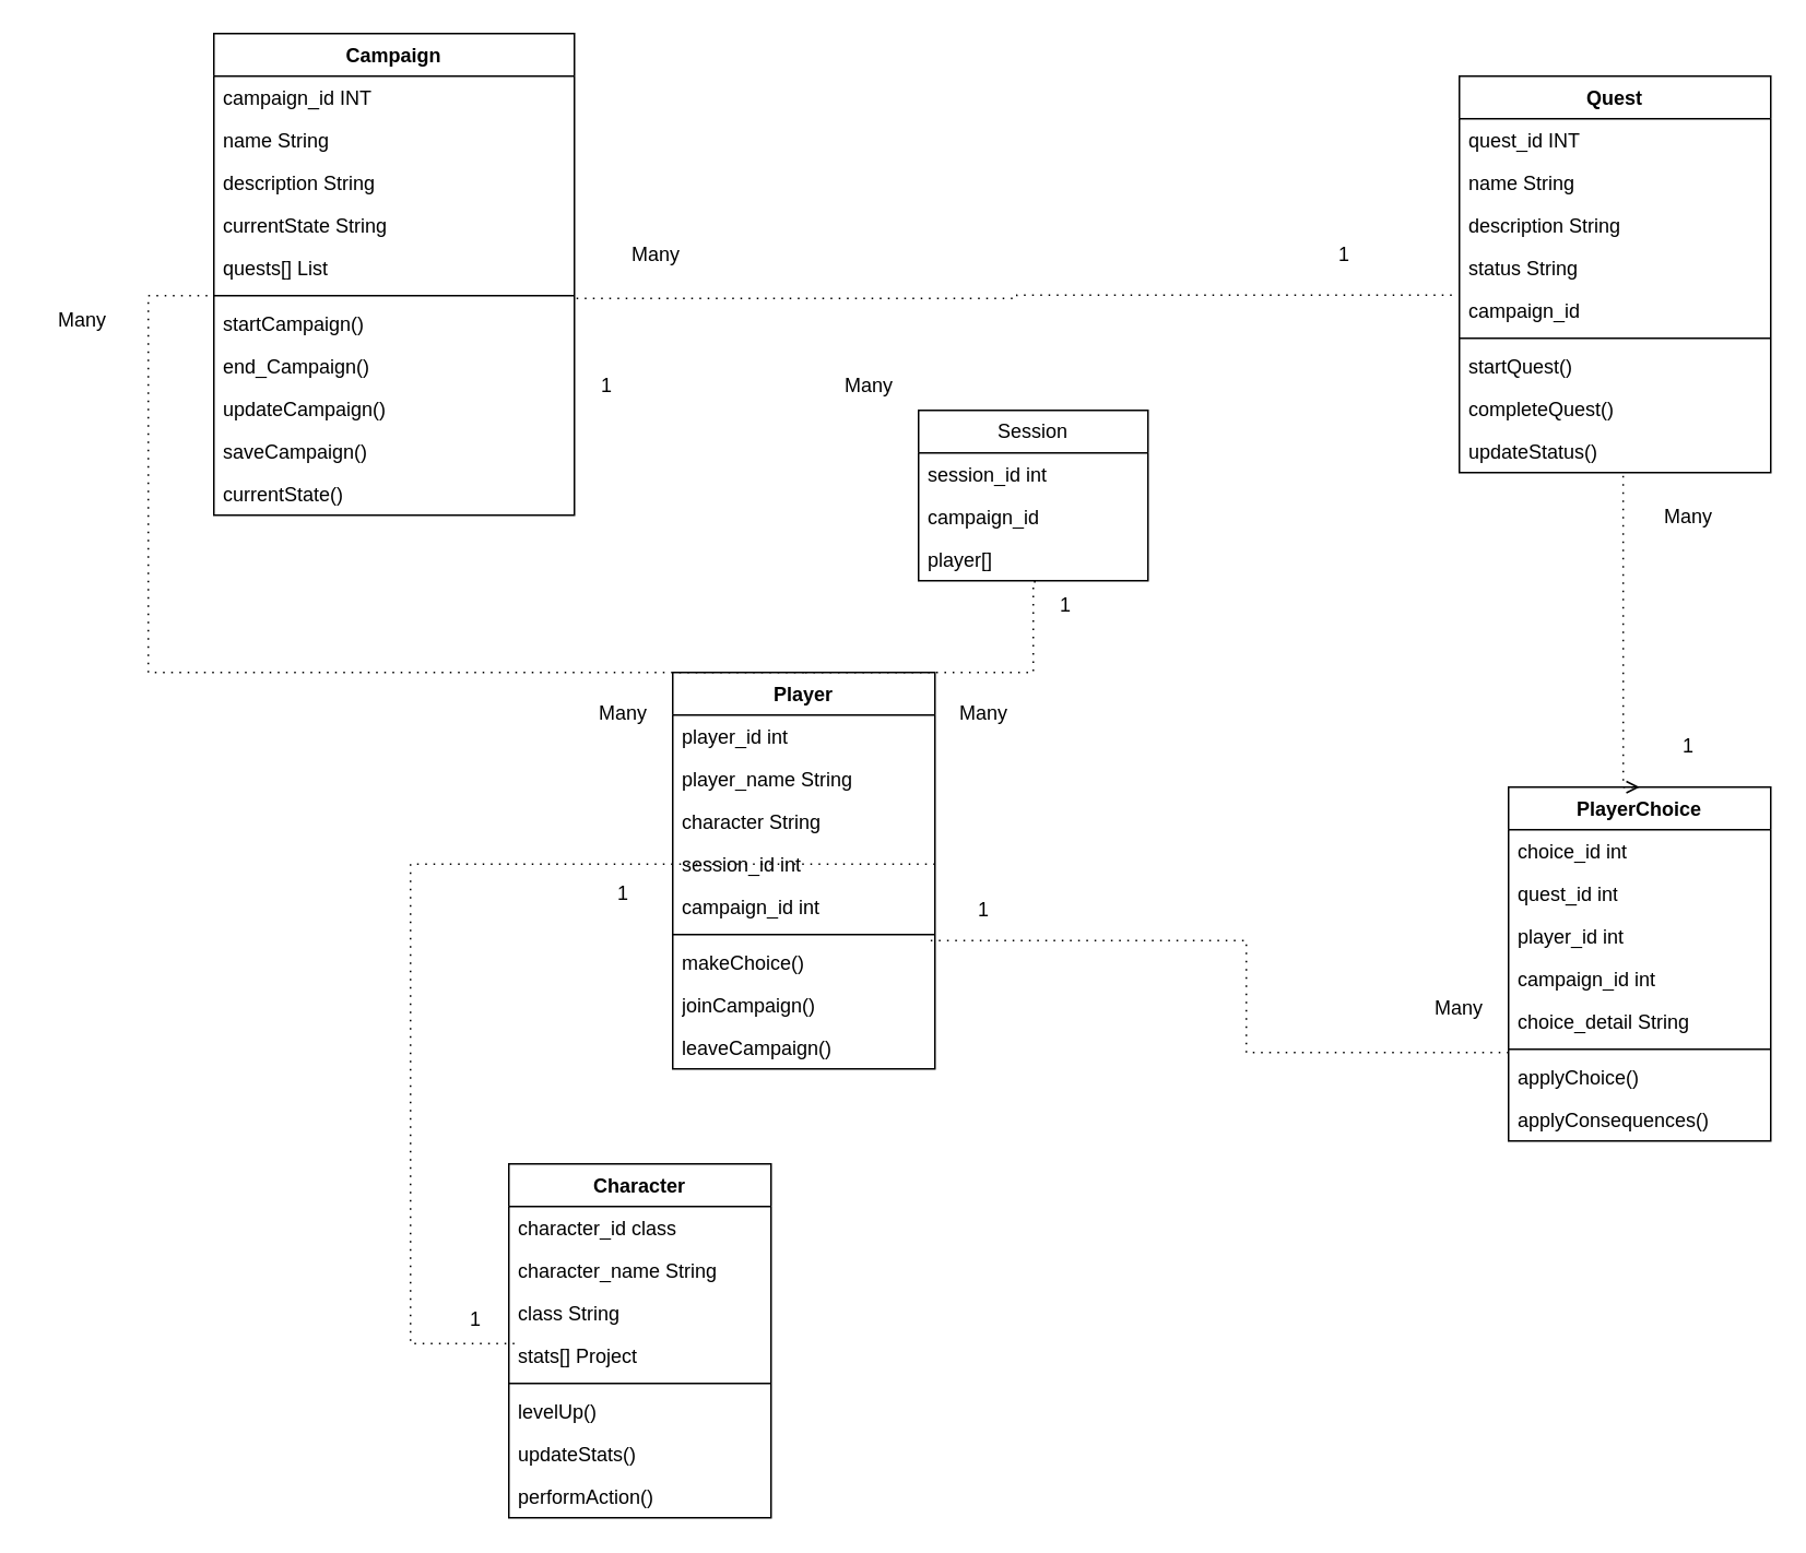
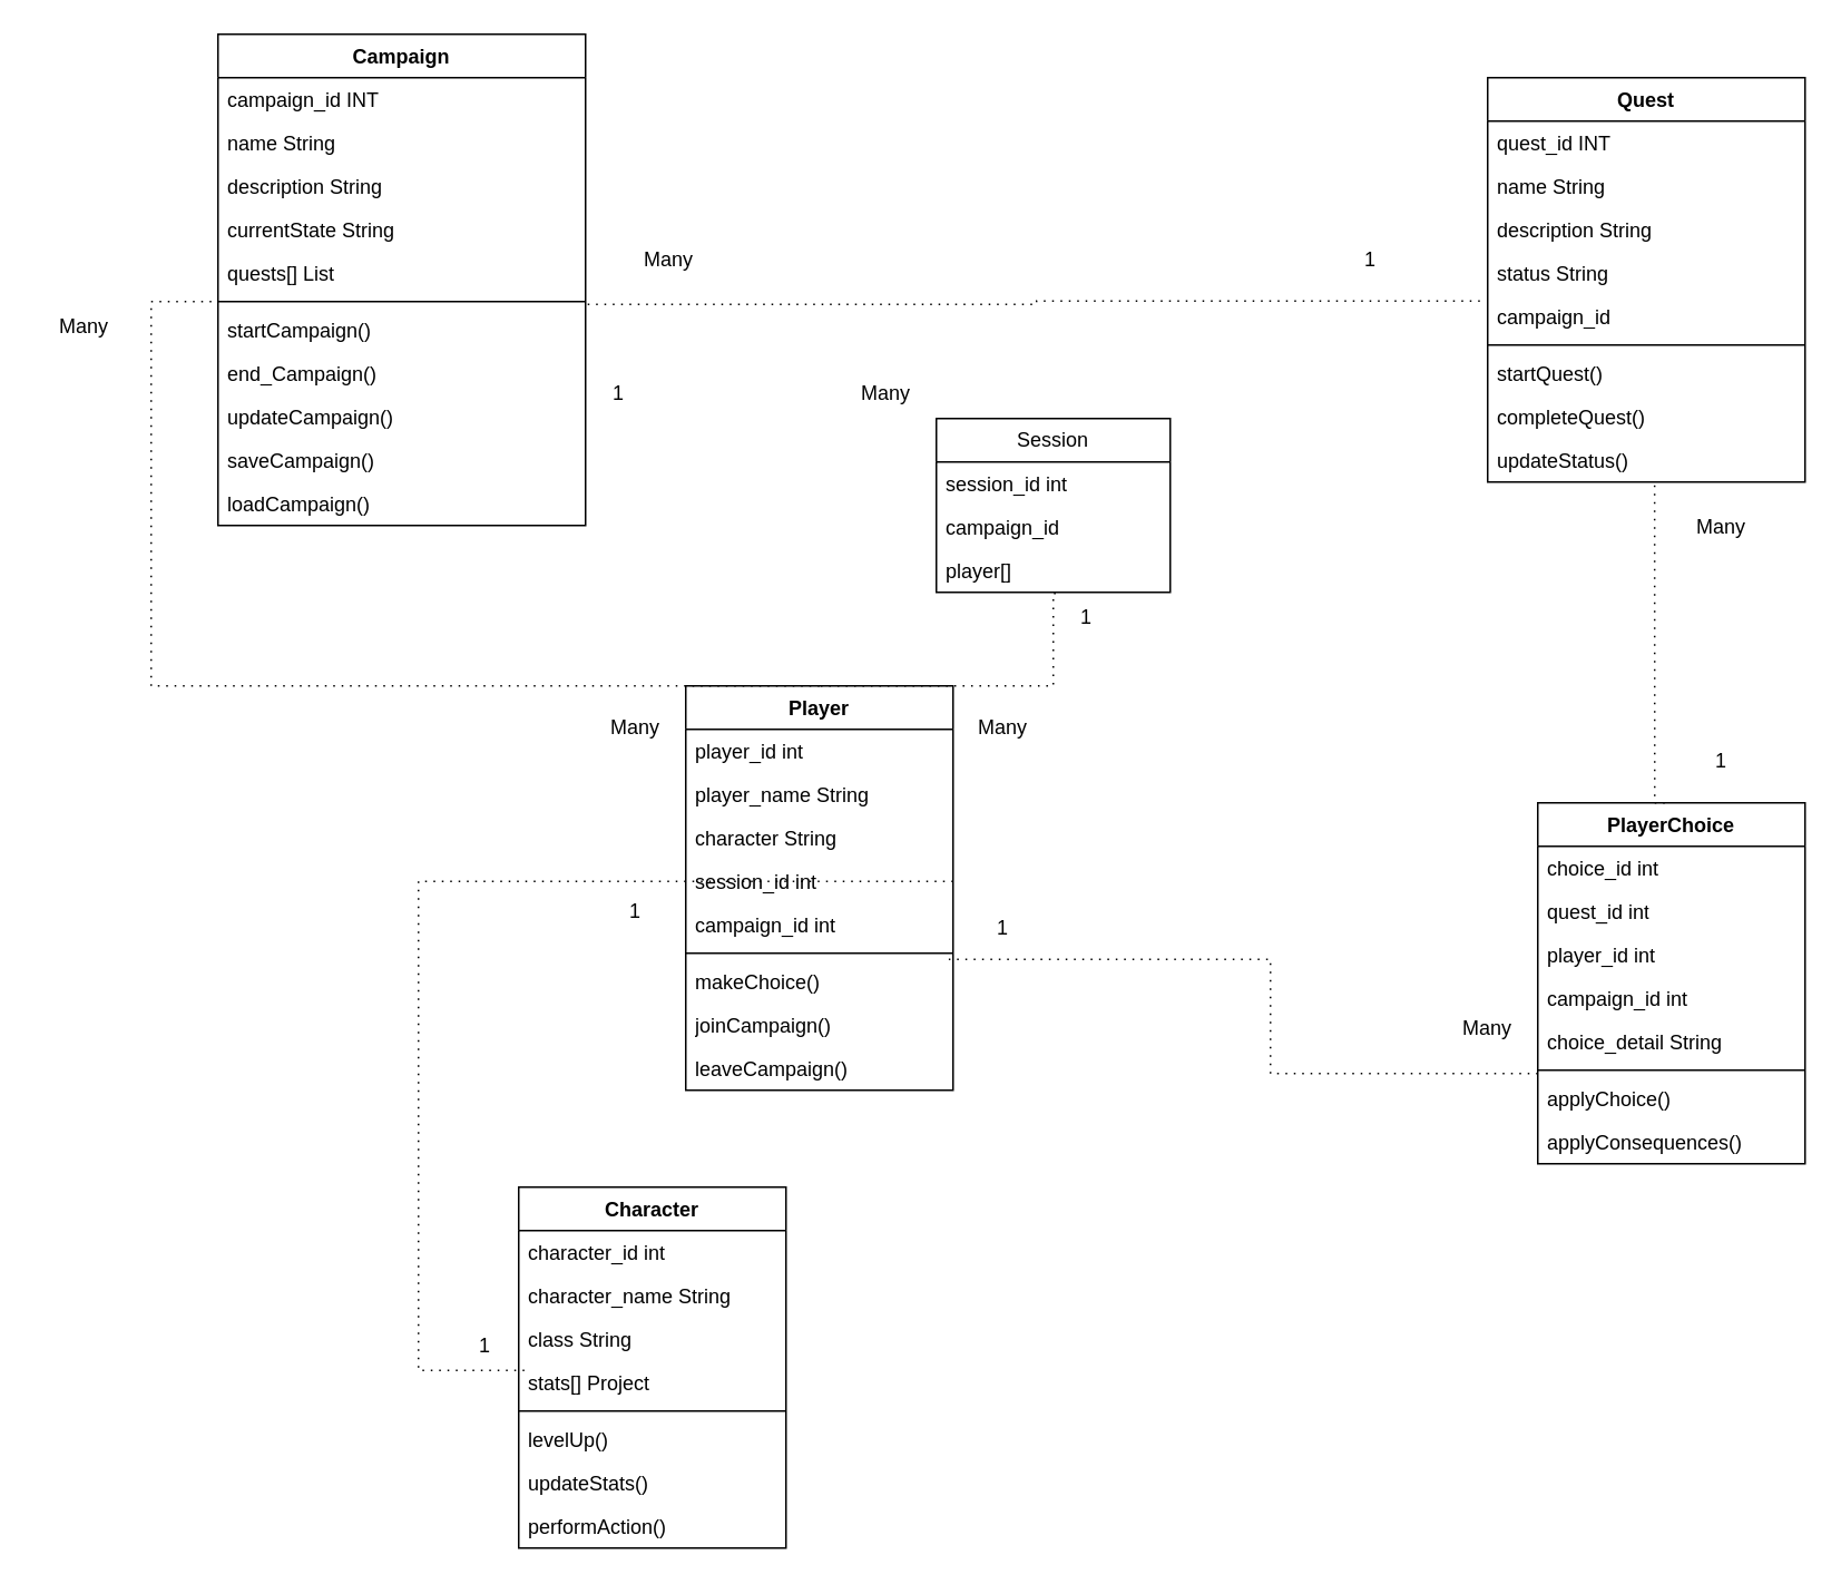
- <mxCell id="13" value="currentState()" style="text;strokeColor=none;fillColor=none;align=left;verticalAlign=top;spacingLeft=4;spacingRight=4;overflow=hidden;rotatable=0;points=[[0,0.5],[1,0.5]];portConstraint=eastwest;whiteSpace=wrap;html=1;" vertex="1" parent="2"><mxGeometry y="268" width="220" height="26" as="geometry" /></mxCell>
+ <mxCell id="13" value="loadCampaign()" style="text;strokeColor=none;fillColor=none;align=left;verticalAlign=top;spacingLeft=4;spacingRight=4;overflow=hidden;rotatable=0;points=[[0,0.5],[1,0.5]];portConstraint=eastwest;whiteSpace=wrap;html=1;" vertex="1" parent="2"><mxGeometry y="268" width="220" height="26" as="geometry" /></mxCell>
- <mxCell id="61" value="" style="edgeStyle=elbowEdgeStyle;fontSize=12;html=1;endFill=0;startFill=0;endSize=6;startSize=6;dashed=1;dashPattern=1 4;endArrow=open;startArrow=none;rounded=0;exitX=0.526;exitY=1.077;exitDx=0;exitDy=0;exitPerimeter=0;entryX=0.5;entryY=0;entryDx=0;entryDy=0;" edge="1" parent="1" source="23" target="24"><mxGeometry width="160" relative="1" as="geometry"><mxPoint x="550" y="380" as="sourcePoint" /><mxPoint x="1060" y="380" as="targetPoint" /><Array as="points"><mxPoint x="990" y="380" /></Array></mxGeometry></mxCell>
+ <mxCell id="61" value="" style="edgeStyle=elbowEdgeStyle;fontSize=12;html=1;endFill=0;startFill=0;endSize=6;startSize=6;dashed=1;dashPattern=1 4;endArrow=none;startArrow=none;rounded=0;exitX=0.526;exitY=1.077;exitDx=0;exitDy=0;exitPerimeter=0;entryX=0.5;entryY=0;entryDx=0;entryDy=0;" edge="1" parent="1" source="23" target="24"><mxGeometry width="160" relative="1" as="geometry"><mxPoint x="550" y="380" as="sourcePoint" /><mxPoint x="1060" y="380" as="targetPoint" /><Array as="points"><mxPoint x="990" y="380" /></Array></mxGeometry></mxCell>
- <mxCell id="48" value="character_id class" style="text;strokeColor=none;fillColor=none;align=left;verticalAlign=top;spacingLeft=4;spacingRight=4;overflow=hidden;rotatable=0;points=[[0,0.5],[1,0.5]];portConstraint=eastwest;whiteSpace=wrap;html=1;" vertex="1" parent="47"><mxGeometry y="26" width="160" height="26" as="geometry" /></mxCell>
+ <mxCell id="48" value="character_id int" style="text;strokeColor=none;fillColor=none;align=left;verticalAlign=top;spacingLeft=4;spacingRight=4;overflow=hidden;rotatable=0;points=[[0,0.5],[1,0.5]];portConstraint=eastwest;whiteSpace=wrap;html=1;" vertex="1" parent="47"><mxGeometry y="26" width="160" height="26" as="geometry" /></mxCell>
